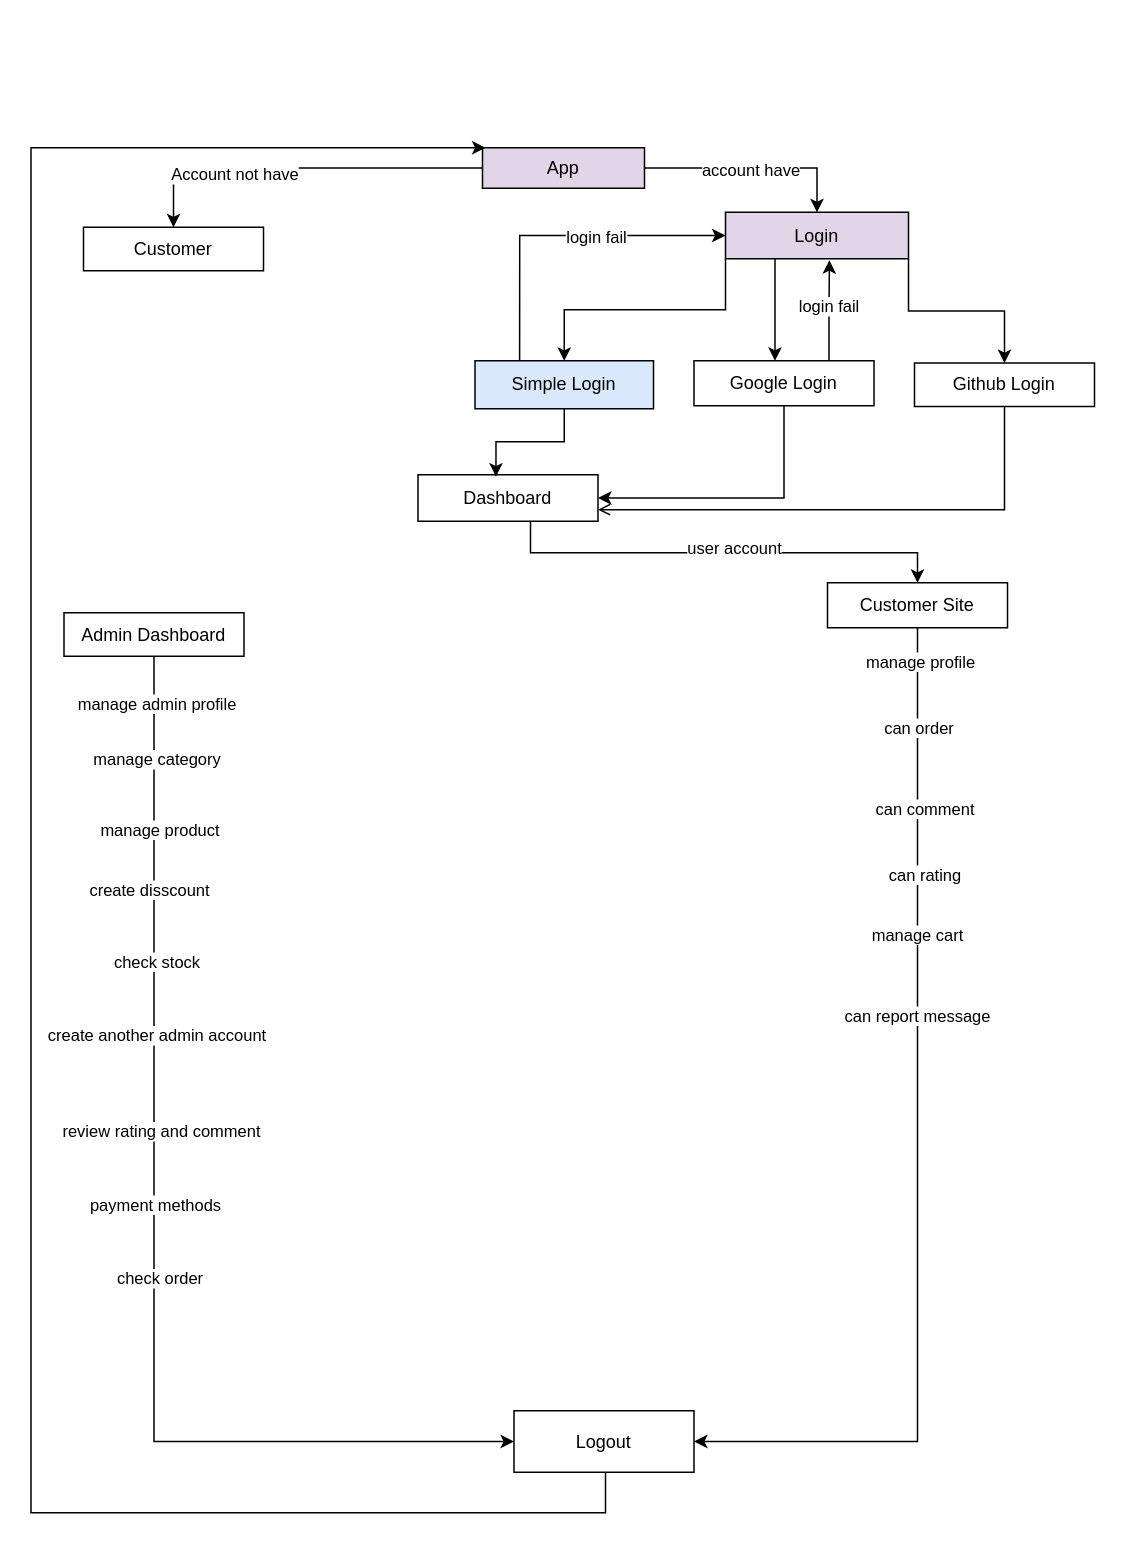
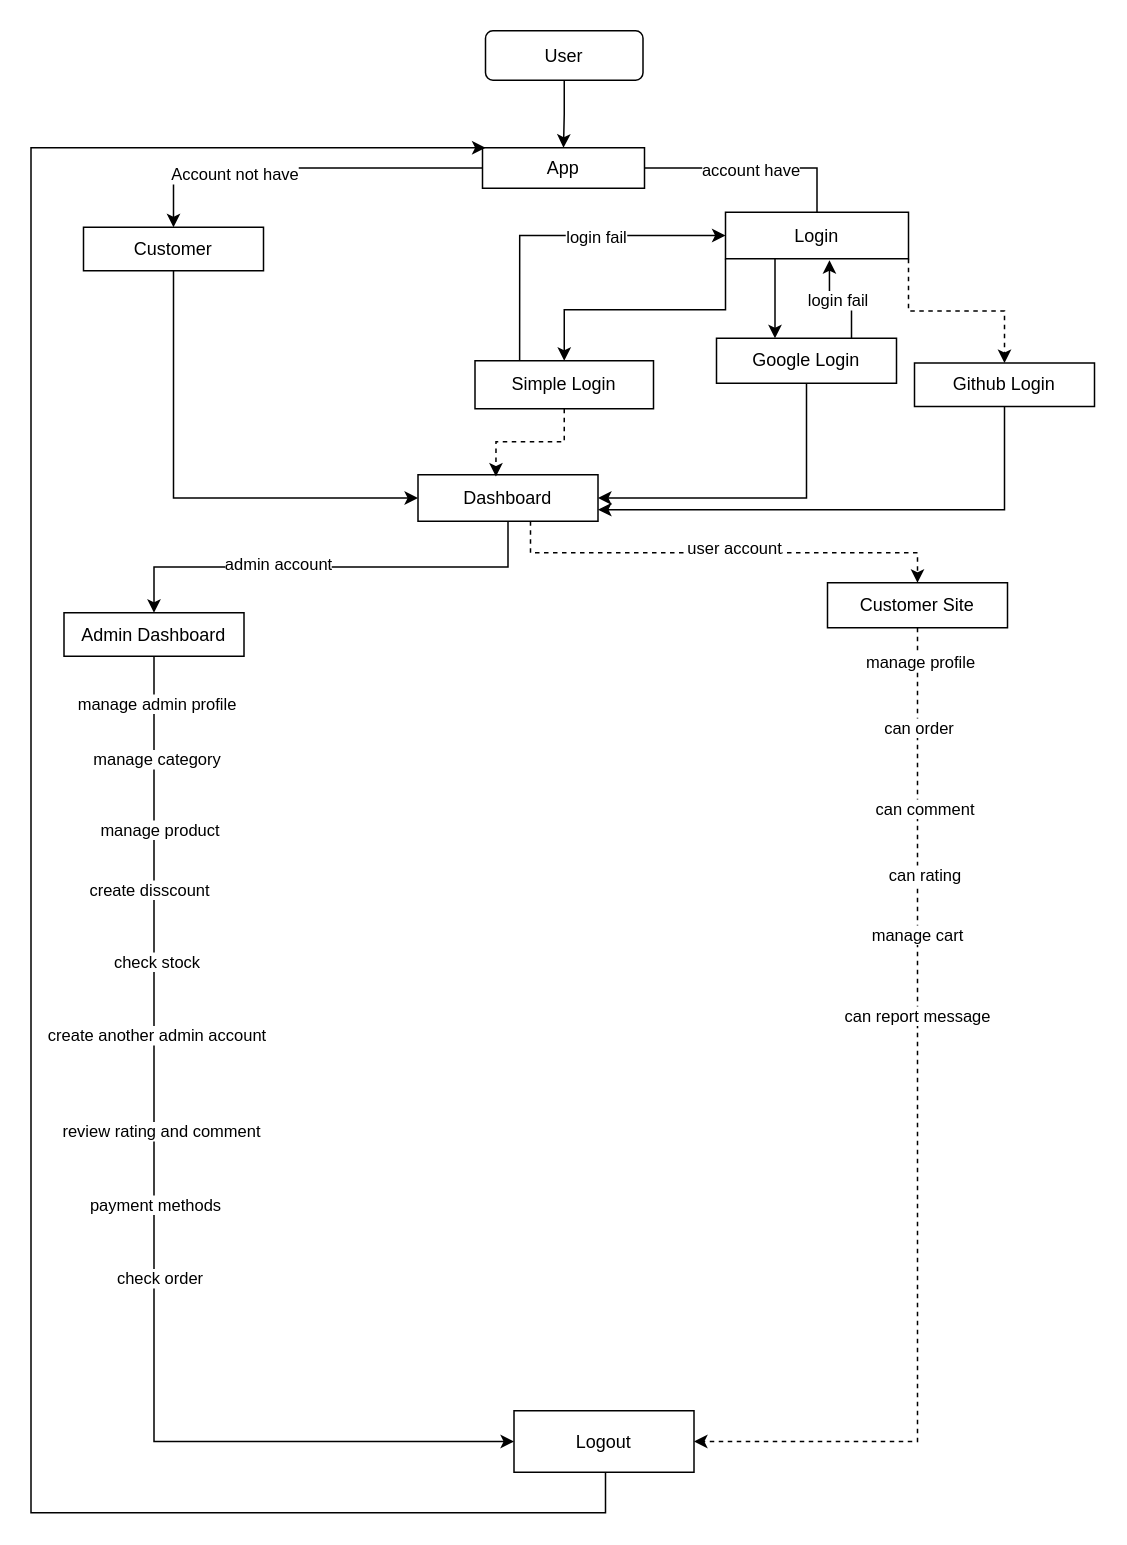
+ <mxCell id="3" value="User" style="rounded=1;whiteSpace=wrap;html=1;" vertex="1" parent="1"><mxGeometry x="323" y="20" width="105" height="33" as="geometry" /></mxCell>
+ <mxCell id="2" value="" style="edgeStyle=orthogonalEdgeStyle;rounded=0;orthogonalLoop=1;jettySize=auto;html=1;" edge="1" parent="1" source="3" target="8"><mxGeometry relative="1" as="geometry" /></mxCell>
- <mxCell id="8" value="App" style="rounded=0;whiteSpace=wrap;html=1;fillColor=#e1d5e7;" vertex="1" parent="1"><mxGeometry x="321" y="98" width="108" height="27" as="geometry" /></mxCell>
+ <mxCell id="8" value="App" style="rounded=0;whiteSpace=wrap;html=1;" vertex="1" parent="1"><mxGeometry x="321" y="98" width="108" height="27" as="geometry" /></mxCell>
- <mxCell id="6" style="edgeStyle=orthogonalEdgeStyle;rounded=0;orthogonalLoop=1;jettySize=auto;html=1;entryX=0.5;entryY=0;entryDx=0;entryDy=0;" edge="1" parent="1" source="8" target="12"><mxGeometry relative="1" as="geometry" /></mxCell>
+ <mxCell id="6" style="edgeStyle=orthogonalEdgeStyle;rounded=0;orthogonalLoop=1;jettySize=auto;html=1;entryX=0.5;entryY=0;entryDx=0;entryDy=0;endArrow=none;" edge="1" parent="1" source="8" target="12"><mxGeometry relative="1" as="geometry" /></mxCell>
- <mxCell id="12" value="Login" style="rounded=0;whiteSpace=wrap;html=1;fillColor=#e1d5e7;" vertex="1" parent="1"><mxGeometry x="483" y="141" width="122" height="31" as="geometry" /></mxCell>
+ <mxCell id="12" value="Login" style="rounded=0;whiteSpace=wrap;html=1;" vertex="1" parent="1"><mxGeometry x="483" y="141" width="122" height="31" as="geometry" /></mxCell>
- <mxCell id="11" style="edgeStyle=orthogonalEdgeStyle;rounded=0;orthogonalLoop=1;jettySize=auto;html=1;exitX=1;exitY=1;exitDx=0;exitDy=0;entryX=0.5;entryY=0;entryDx=0;entryDy=0;" edge="1" parent="1" source="12" target="16"><mxGeometry relative="1" as="geometry" /></mxCell>
+ <mxCell id="11" style="edgeStyle=orthogonalEdgeStyle;rounded=0;orthogonalLoop=1;jettySize=auto;html=1;exitX=1;exitY=1;exitDx=0;exitDy=0;entryX=0.5;entryY=0;entryDx=0;entryDy=0;dashed=1;" edge="1" parent="1" source="12" target="16"><mxGeometry relative="1" as="geometry" /></mxCell>
- <mxCell id="18" value="Google Login" style="rounded=0;whiteSpace=wrap;html=1;" vertex="1" parent="1"><mxGeometry x="462" y="240" width="120" height="30" as="geometry" /></mxCell>
+ <mxCell id="18" value="Google Login" style="rounded=0;whiteSpace=wrap;html=1;" vertex="1" parent="1"><mxGeometry x="477" y="225" width="120" height="30" as="geometry" /></mxCell>
- <mxCell id="21" value="Simple Login" style="rounded=0;whiteSpace=wrap;html=1;fillColor=#dae8fc;" vertex="1" parent="1"><mxGeometry x="316" y="240" width="119" height="32" as="geometry" /></mxCell>
+ <mxCell id="21" value="Simple Login" style="rounded=0;whiteSpace=wrap;html=1;" vertex="1" parent="1"><mxGeometry x="316" y="240" width="119" height="32" as="geometry" /></mxCell>
- <mxCell id="27" style="edgeStyle=orthogonalEdgeStyle;rounded=0;orthogonalLoop=1;jettySize=auto;html=1;exitX=0.5;exitY=1;exitDx=0;exitDy=0;entryX=0.433;entryY=0.039;entryDx=0;entryDy=0;entryPerimeter=0;" edge="1" parent="1" source="21" target="26"><mxGeometry relative="1" as="geometry" /></mxCell>
+ <mxCell id="27" style="edgeStyle=orthogonalEdgeStyle;rounded=0;orthogonalLoop=1;jettySize=auto;html=1;exitX=0.5;exitY=1;exitDx=0;exitDy=0;entryX=0.433;entryY=0.039;entryDx=0;entryDy=0;entryPerimeter=0;dashed=1;" edge="1" parent="1" source="21" target="26"><mxGeometry relative="1" as="geometry" /></mxCell>
+ <mxCell id="13" style="edgeStyle=orthogonalEdgeStyle;rounded=0;orthogonalLoop=1;jettySize=auto;html=1;exitX=0.5;exitY=1;exitDx=0;exitDy=0;entryX=0;entryY=0.5;entryDx=0;entryDy=0;" edge="1" parent="1" source="14" target="26"><mxGeometry relative="1" as="geometry" /></mxCell>
- <mxCell id="15" style="edgeStyle=orthogonalEdgeStyle;rounded=0;orthogonalLoop=1;jettySize=auto;html=1;exitX=0.5;exitY=1;exitDx=0;exitDy=0;entryX=1;entryY=0.75;entryDx=0;entryDy=0;endArrow=open;" edge="1" parent="1" source="16" target="26"><mxGeometry relative="1" as="geometry" /></mxCell>
+ <mxCell id="15" style="edgeStyle=orthogonalEdgeStyle;rounded=0;orthogonalLoop=1;jettySize=auto;html=1;exitX=0.5;exitY=1;exitDx=0;exitDy=0;entryX=1;entryY=0.75;entryDx=0;entryDy=0;" edge="1" parent="1" source="16" target="26"><mxGeometry relative="1" as="geometry" /></mxCell>
- <mxCell id="24" style="edgeStyle=orthogonalEdgeStyle;rounded=0;orthogonalLoop=1;jettySize=auto;html=1;entryX=0.5;entryY=0;entryDx=0;entryDy=0;" edge="1" parent="1" source="26" target="46"><mxGeometry relative="1" as="geometry"><Array as="points"><mxPoint x="353" y="368" /><mxPoint x="611" y="368" /></Array></mxGeometry></mxCell>
+ <mxCell id="24" style="edgeStyle=orthogonalEdgeStyle;rounded=0;orthogonalLoop=1;jettySize=auto;html=1;entryX=0.5;entryY=0;entryDx=0;entryDy=0;dashed=1;" edge="1" parent="1" source="26" target="46"><mxGeometry relative="1" as="geometry"><Array as="points"><mxPoint x="353" y="368" /><mxPoint x="611" y="368" /></Array></mxGeometry></mxCell>
+ <mxCell id="22" style="edgeStyle=orthogonalEdgeStyle;rounded=0;orthogonalLoop=1;jettySize=auto;html=1;exitX=0.5;exitY=1;exitDx=0;exitDy=0;" edge="1" parent="1" source="26" target="38"><mxGeometry relative="1" as="geometry" /></mxCell>
+ <mxCell id="23" value="admin account" style="edgeLabel;html=1;align=center;verticalAlign=middle;resizable=0;points=[];" vertex="1" connectable="0" parent="22"><mxGeometry x="0.238" y="-2" relative="1" as="geometry"><mxPoint as="offset" /></mxGeometry></mxCell>
- <mxCell id="39" style="edgeStyle=orthogonalEdgeStyle;rounded=0;orthogonalLoop=1;jettySize=auto;html=1;entryX=1;entryY=0.5;entryDx=0;entryDy=0;" edge="1" parent="1" source="46" target="48"><mxGeometry relative="1" as="geometry"><Array as="points"><mxPoint x="611" y="961" /></Array></mxGeometry></mxCell>
+ <mxCell id="39" style="edgeStyle=orthogonalEdgeStyle;rounded=0;orthogonalLoop=1;jettySize=auto;html=1;entryX=1;entryY=0.5;entryDx=0;entryDy=0;dashed=1;" edge="1" parent="1" source="46" target="48"><mxGeometry relative="1" as="geometry"><Array as="points"><mxPoint x="611" y="961" /></Array></mxGeometry></mxCell>
